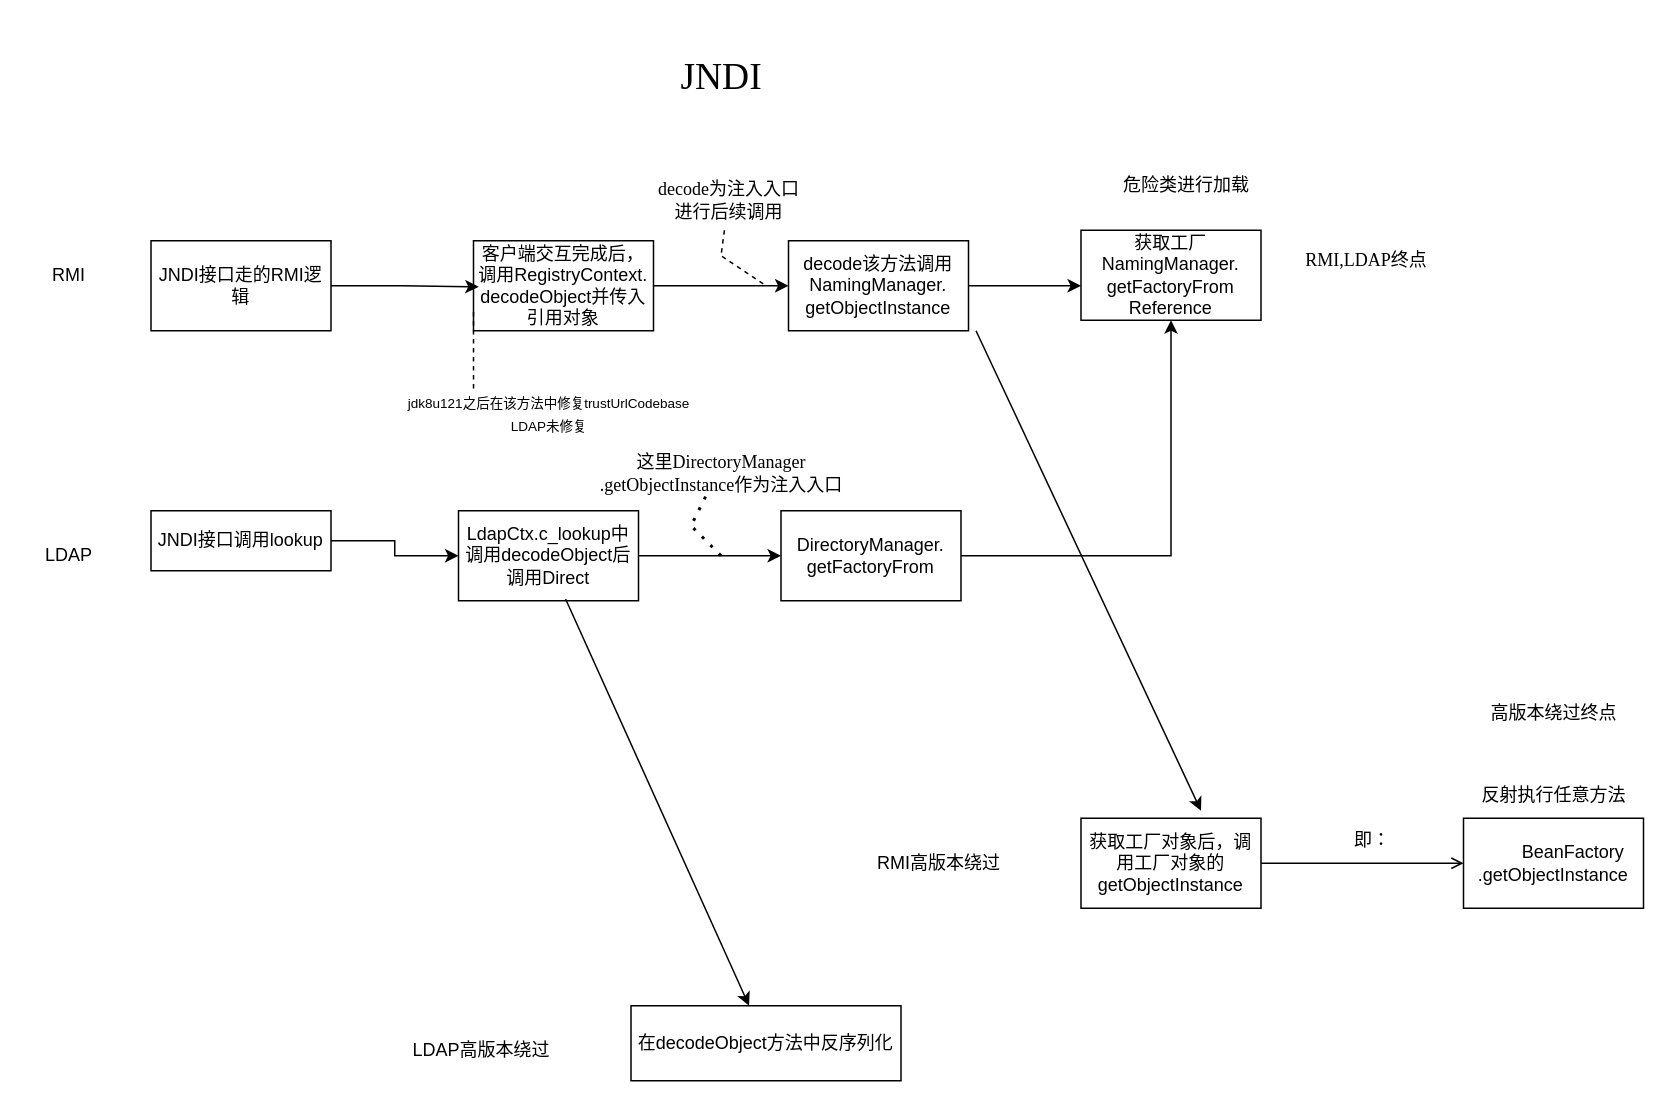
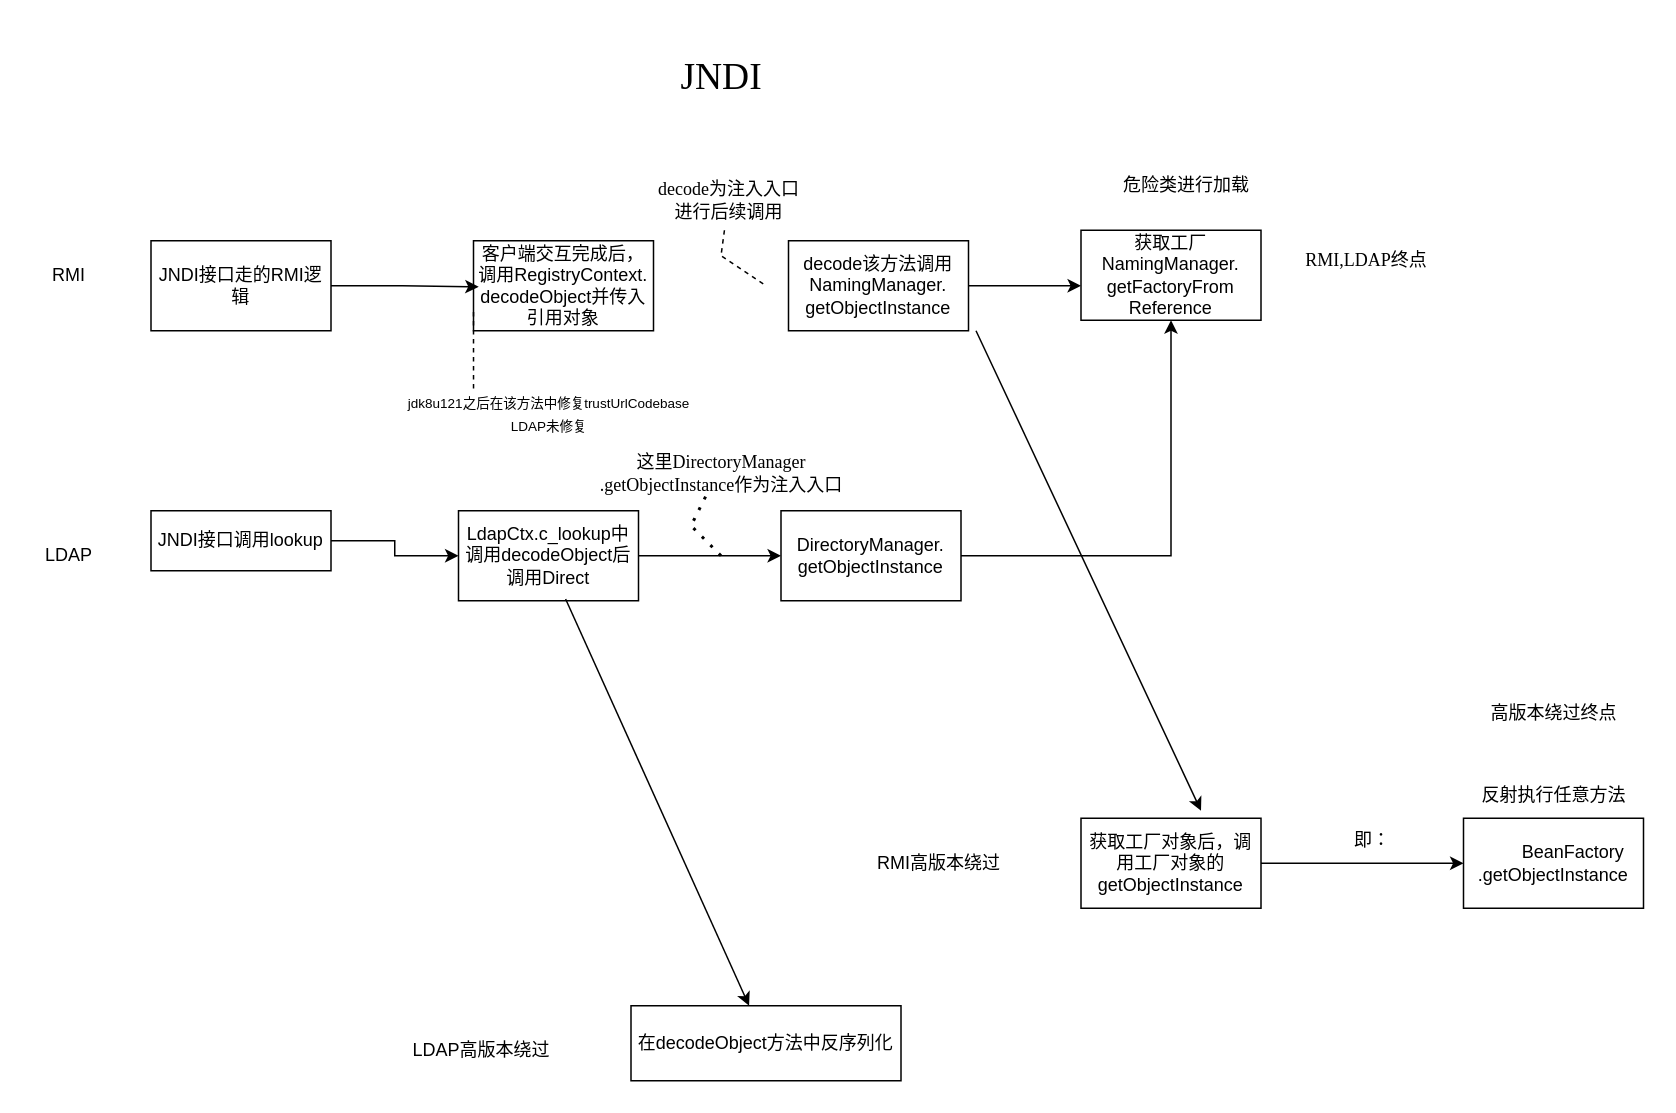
- <mxCell id="7" style="edgeStyle=orthogonalEdgeStyle;rounded=0;orthogonalLoop=1;jettySize=auto;html=1;" parent="1" source="8" target="4" edge="1"><mxGeometry relative="1" as="geometry" /></mxCell>
- <mxCell id="20" value="DirectoryManager.&lt;div&gt;getFactoryFrom&lt;/div&gt;" style="rounded=0;whiteSpace=wrap;html=1;" parent="1" vertex="1"><mxGeometry x="520" y="340" width="120" height="60" as="geometry" /></mxCell>
+ <mxCell id="20" value="DirectoryManager.&lt;div&gt;getObjectInstance&lt;/div&gt;" style="rounded=0;whiteSpace=wrap;html=1;" parent="1" vertex="1"><mxGeometry x="520" y="340" width="120" height="60" as="geometry" /></mxCell>
- <mxCell id="26" style="edgeStyle=orthogonalEdgeStyle;rounded=0;orthogonalLoop=1;jettySize=auto;html=1;strokeColor=light-dark(#000000,#33FFFF);endArrow=open;" parent="1" source="27" target="30" edge="1"><mxGeometry relative="1" as="geometry" /></mxCell>
+ <mxCell id="26" style="edgeStyle=orthogonalEdgeStyle;rounded=0;orthogonalLoop=1;jettySize=auto;html=1;strokeColor=light-dark(#000000,#33FFFF);" parent="1" source="27" target="30" edge="1"><mxGeometry relative="1" as="geometry" /></mxCell>
